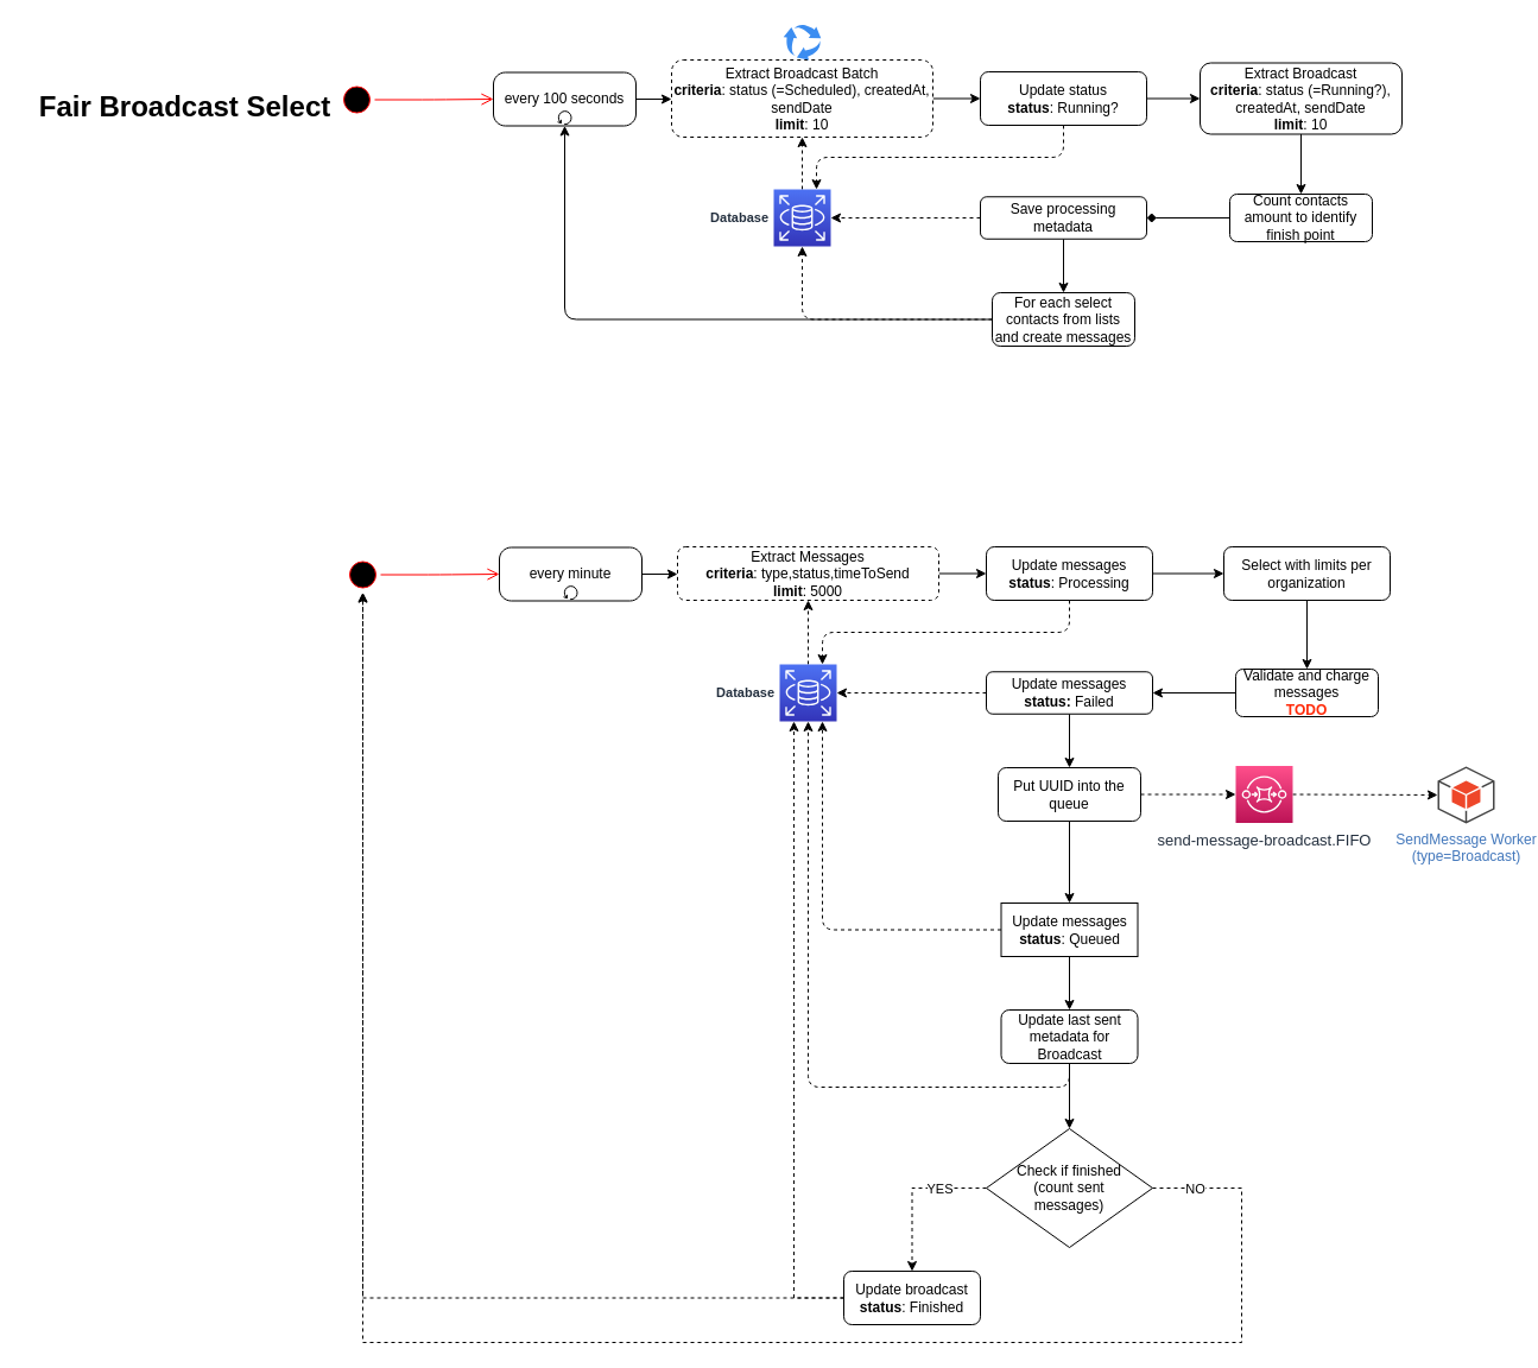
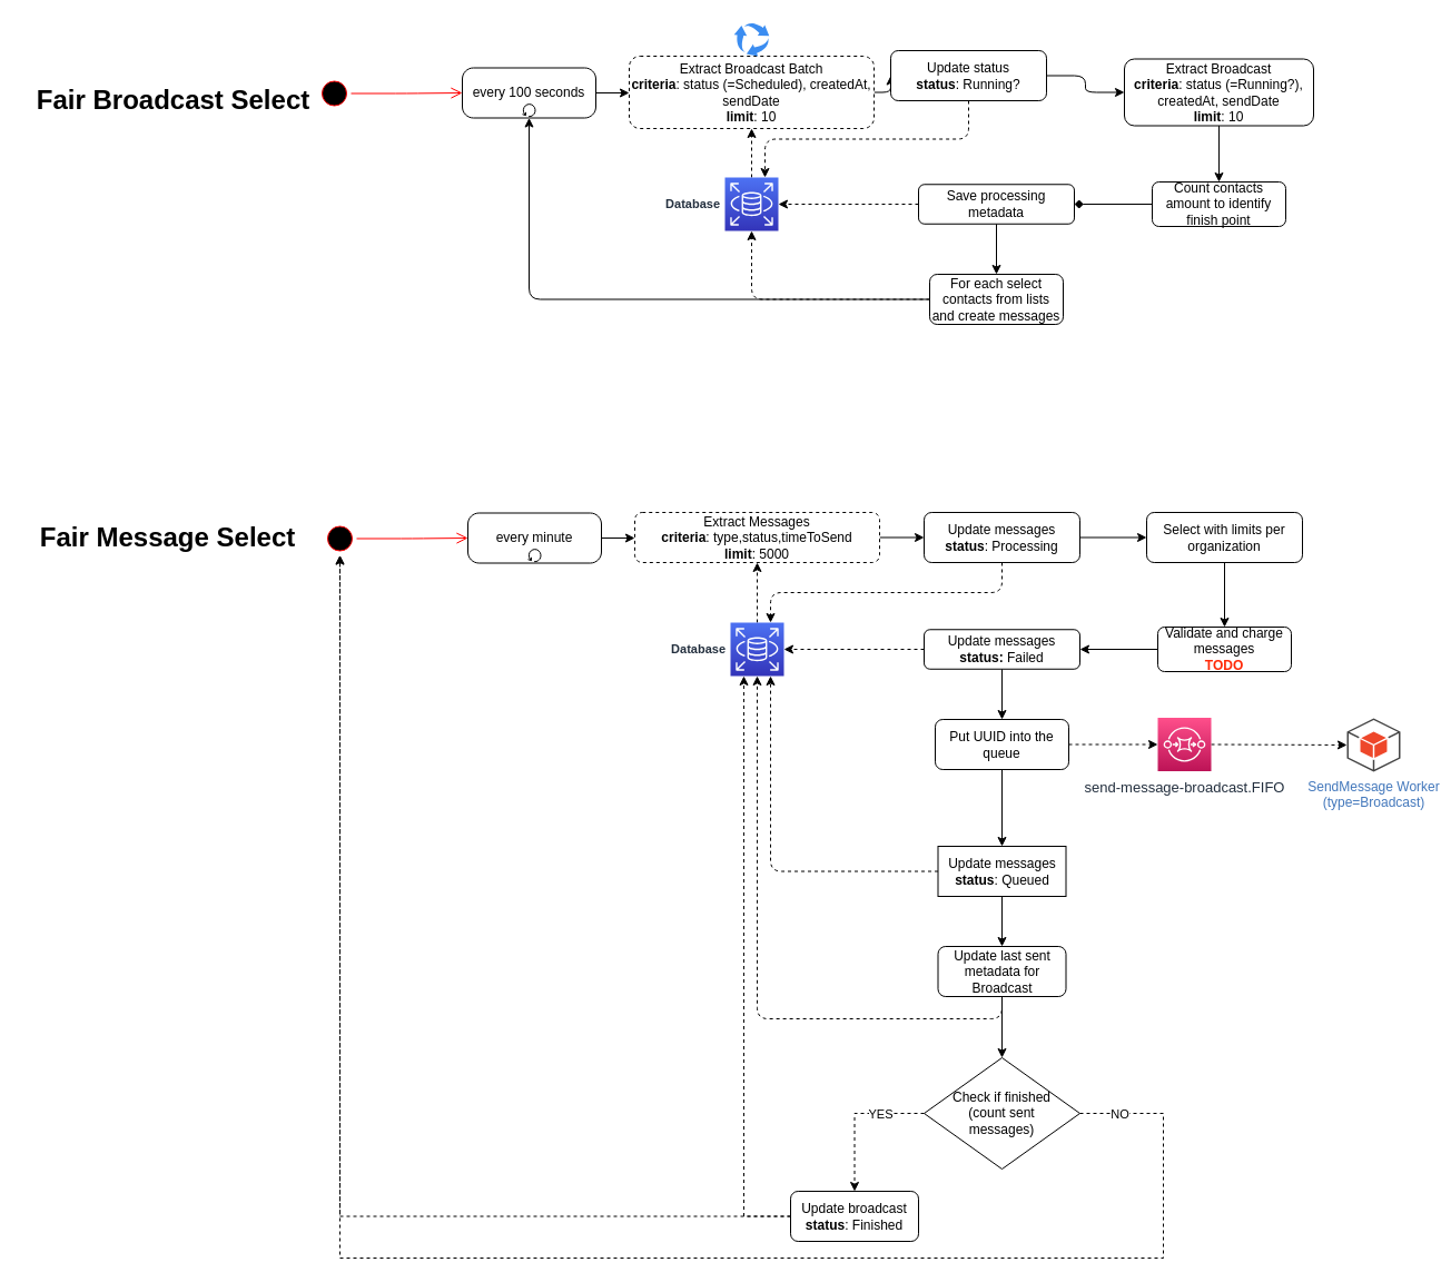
- <mxCell id="13" value="Update status&lt;br&gt;&lt;b&gt;status&lt;/b&gt;: Running?" style="rounded=1;whiteSpace=wrap;html=1;" parent="1" vertex="1"><mxGeometry x="825" y="60" width="140" height="45" as="geometry" /></mxCell>
+ <mxCell id="13" value="Update status&lt;br&gt;&lt;b&gt;status&lt;/b&gt;: Running?" style="rounded=1;whiteSpace=wrap;html=1;" parent="1" vertex="1"><mxGeometry x="800" y="45" width="140" height="45" as="geometry" /></mxCell>
+ <mxCell id="52" value="&lt;h1&gt;Fair Message Select&lt;/h1&gt;" style="text;html=1;align=center;verticalAlign=middle;resizable=0;points=[];autosize=1;strokeColor=none;fillColor=none;" parent="1" vertex="1"><mxGeometry x="25" y="447.5" width="250" height="70" as="geometry" /></mxCell>
